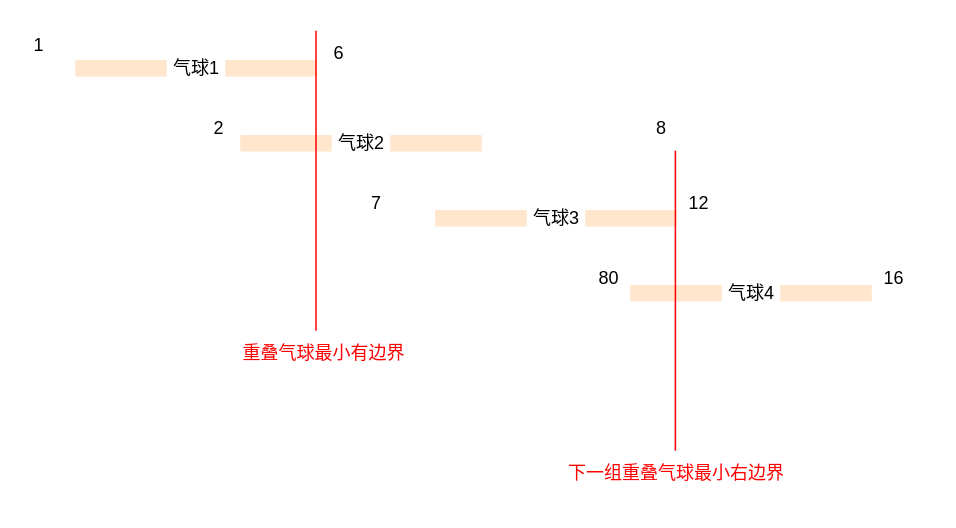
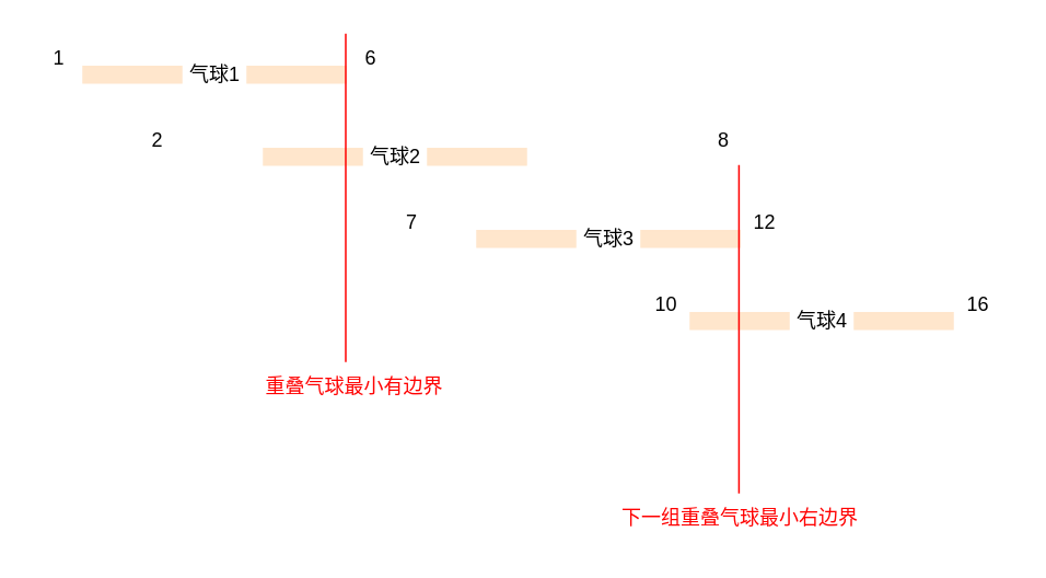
- <mxCell id="5" value="1" style="text;html=1;align=center;verticalAlign=middle;resizable=0;points=[];autosize=1;strokeColor=none;fillColor=none;" vertex="1" parent="1"><mxGeometry x="10" y="15" width="30" height="30" as="geometry" /></mxCell>
+ <mxCell id="5" value="1" style="text;html=1;align=center;verticalAlign=middle;resizable=0;points=[];autosize=1;strokeColor=none;fillColor=none;" vertex="1" parent="1"><mxGeometry x="20" y="20" width="30" height="30" as="geometry" /></mxCell>
- <mxCell id="10" value="2" style="text;html=1;align=center;verticalAlign=middle;resizable=0;points=[];autosize=1;strokeColor=none;fillColor=none;" vertex="1" parent="1"><mxGeometry x="130" y="70" width="30" height="30" as="geometry" /></mxCell>
+ <mxCell id="10" value="2" style="text;html=1;align=center;verticalAlign=middle;resizable=0;points=[];autosize=1;strokeColor=none;fillColor=none;" vertex="1" parent="1"><mxGeometry x="80" y="70" width="30" height="30" as="geometry" /></mxCell>
- <mxCell id="20" value="80" style="text;html=1;align=center;verticalAlign=middle;resizable=0;points=[];autosize=1;strokeColor=none;fillColor=none;" vertex="1" parent="1"><mxGeometry x="385" y="170" width="40" height="30" as="geometry" /></mxCell>
+ <mxCell id="20" value="10" style="text;html=1;align=center;verticalAlign=middle;resizable=0;points=[];autosize=1;strokeColor=none;fillColor=none;" vertex="1" parent="1"><mxGeometry x="385" y="170" width="40" height="30" as="geometry" /></mxCell>
